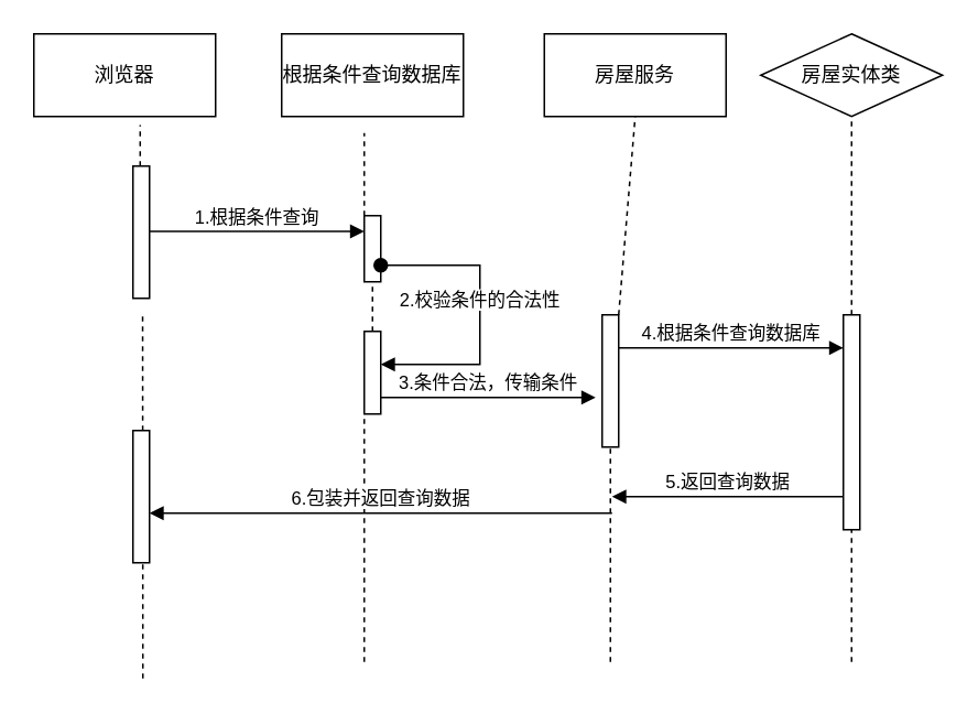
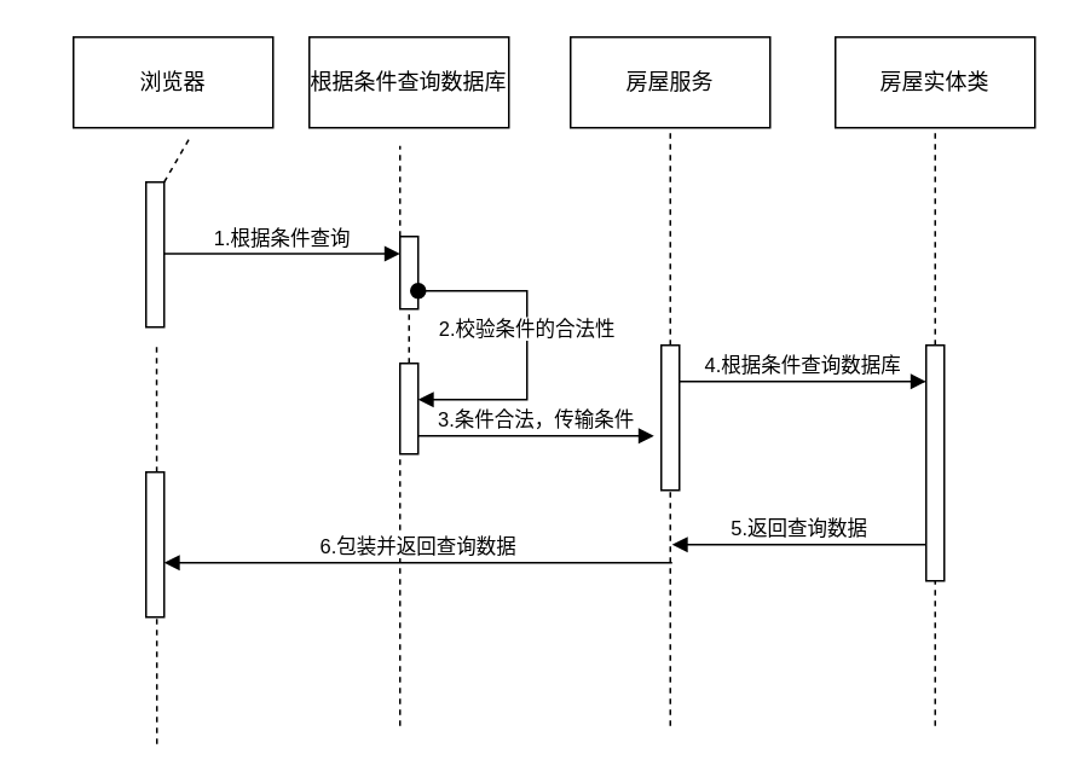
- <mxCell id="2" value="浏览器" style="html=1;whiteSpace=wrap;" vertex="1" parent="1"><mxGeometry x="20" y="20" width="110" height="50" as="geometry" /></mxCell>
+ <mxCell id="2" value="浏览器" style="html=1;whiteSpace=wrap;" vertex="1" parent="1"><mxGeometry x="40" y="20" width="110" height="50" as="geometry" /></mxCell>
- <mxCell id="4" value="房屋服务" style="html=1;whiteSpace=wrap;" vertex="1" parent="1"><mxGeometry x="329" y="20" width="110" height="50" as="geometry" /></mxCell>
+ <mxCell id="4" value="房屋服务" style="html=1;whiteSpace=wrap;" vertex="1" parent="1"><mxGeometry x="314" y="20" width="110" height="50" as="geometry" /></mxCell>
- <mxCell id="5" value="房屋实体类" style="rhombus;html=1;whiteSpace=wrap;" vertex="1" parent="1"><mxGeometry x="460" y="20" width="110" height="50" as="geometry" /></mxCell>
+ <mxCell id="5" value="房屋实体类" style="html=1;whiteSpace=wrap;" vertex="1" parent="1"><mxGeometry x="460" y="20" width="110" height="50" as="geometry" /></mxCell>
